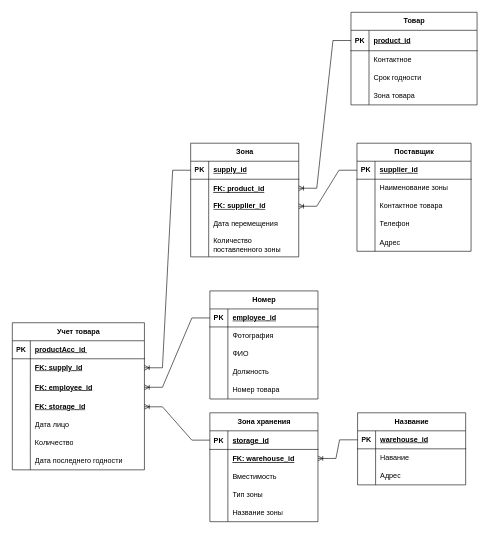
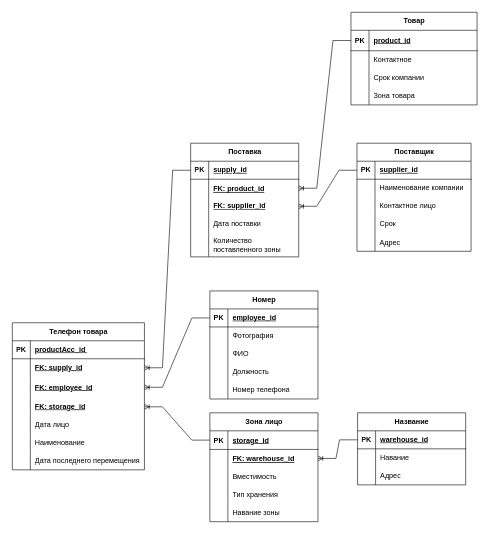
- <mxCell id="11" value="Срок годности" style="shape=partialRectangle;connectable=0;fillColor=none;top=0;left=0;bottom=0;right=0;align=left;spacingLeft=6;overflow=hidden;whiteSpace=wrap;html=1;" parent="9" vertex="1"><mxGeometry x="30" width="180" height="30" as="geometry"><mxRectangle width="180" height="30" as="alternateBounds" /></mxGeometry></mxCell>
+ <mxCell id="11" value="Срок компании" style="shape=partialRectangle;connectable=0;fillColor=none;top=0;left=0;bottom=0;right=0;align=left;spacingLeft=6;overflow=hidden;whiteSpace=wrap;html=1;" parent="9" vertex="1"><mxGeometry x="30" width="180" height="30" as="geometry"><mxRectangle width="180" height="30" as="alternateBounds" /></mxGeometry></mxCell>
- <mxCell id="95" value="Зона" style="shape=table;startSize=30;container=1;collapsible=1;childLayout=tableLayout;fixedRows=1;rowLines=0;fontStyle=1;align=center;resizeLast=1;html=1;" parent="1" vertex="1"><mxGeometry x="317" y="238" width="180" height="189.278" as="geometry" /></mxCell>
+ <mxCell id="95" value="Поставка" style="shape=table;startSize=30;container=1;collapsible=1;childLayout=tableLayout;fixedRows=1;rowLines=0;fontStyle=1;align=center;resizeLast=1;html=1;" parent="1" vertex="1"><mxGeometry x="317" y="238" width="180" height="189.278" as="geometry" /></mxCell>
- <mxCell id="21" value="Наименование зоны" style="shape=partialRectangle;connectable=0;fillColor=none;top=0;left=0;bottom=0;right=0;align=left;spacingLeft=6;overflow=hidden;whiteSpace=wrap;html=1;" parent="19" vertex="1"><mxGeometry x="30" width="160" height="30" as="geometry"><mxRectangle width="160" height="30" as="alternateBounds" /></mxGeometry></mxCell>
+ <mxCell id="21" value="Наименование компании" style="shape=partialRectangle;connectable=0;fillColor=none;top=0;left=0;bottom=0;right=0;align=left;spacingLeft=6;overflow=hidden;whiteSpace=wrap;html=1;" parent="19" vertex="1"><mxGeometry x="30" width="160" height="30" as="geometry"><mxRectangle width="160" height="30" as="alternateBounds" /></mxGeometry></mxCell>
- <mxCell id="24" value="Контактное товара" style="shape=partialRectangle;connectable=0;fillColor=none;top=0;left=0;bottom=0;right=0;align=left;spacingLeft=6;overflow=hidden;whiteSpace=wrap;html=1;" parent="22" vertex="1"><mxGeometry x="30" width="160" height="30" as="geometry"><mxRectangle width="160" height="30" as="alternateBounds" /></mxGeometry></mxCell>
+ <mxCell id="24" value="Контактное лицо" style="shape=partialRectangle;connectable=0;fillColor=none;top=0;left=0;bottom=0;right=0;align=left;spacingLeft=6;overflow=hidden;whiteSpace=wrap;html=1;" parent="22" vertex="1"><mxGeometry x="30" width="160" height="30" as="geometry"><mxRectangle width="160" height="30" as="alternateBounds" /></mxGeometry></mxCell>
- <mxCell id="107" value="Дата перемещения" style="shape=partialRectangle;connectable=0;fillColor=none;top=0;left=0;bottom=0;right=0;align=left;spacingLeft=6;overflow=hidden;whiteSpace=wrap;html=1;" parent="105" vertex="1"><mxGeometry x="30" width="150" height="30" as="geometry"><mxRectangle width="150" height="30" as="alternateBounds" /></mxGeometry></mxCell>
+ <mxCell id="107" value="Дата поставки" style="shape=partialRectangle;connectable=0;fillColor=none;top=0;left=0;bottom=0;right=0;align=left;spacingLeft=6;overflow=hidden;whiteSpace=wrap;html=1;" parent="105" vertex="1"><mxGeometry x="30" width="150" height="30" as="geometry"><mxRectangle width="150" height="30" as="alternateBounds" /></mxGeometry></mxCell>
- <mxCell id="27" value="Телефон" style="shape=partialRectangle;connectable=0;fillColor=none;top=0;left=0;bottom=0;right=0;align=left;spacingLeft=6;overflow=hidden;whiteSpace=wrap;html=1;" parent="25" vertex="1"><mxGeometry x="30" width="160" height="30" as="geometry"><mxRectangle width="160" height="30" as="alternateBounds" /></mxGeometry></mxCell>
+ <mxCell id="27" value="Срок" style="shape=partialRectangle;connectable=0;fillColor=none;top=0;left=0;bottom=0;right=0;align=left;spacingLeft=6;overflow=hidden;whiteSpace=wrap;html=1;" parent="25" vertex="1"><mxGeometry x="30" width="160" height="30" as="geometry"><mxRectangle width="160" height="30" as="alternateBounds" /></mxGeometry></mxCell>
- <mxCell id="31" value="Учет товара" style="shape=table;startSize=30;container=1;collapsible=1;childLayout=tableLayout;fixedRows=1;rowLines=0;fontStyle=1;align=center;resizeLast=1;html=1;" parent="1" vertex="1"><mxGeometry x="20" y="537" width="220" height="245" as="geometry" /></mxCell>
+ <mxCell id="31" value="Телефон товара" style="shape=table;startSize=30;container=1;collapsible=1;childLayout=tableLayout;fixedRows=1;rowLines=0;fontStyle=1;align=center;resizeLast=1;html=1;" parent="1" vertex="1"><mxGeometry x="20" y="537" width="220" height="245" as="geometry" /></mxCell>
- <mxCell id="68" value="Номер товара" style="shape=partialRectangle;connectable=0;fillColor=none;top=0;left=0;bottom=0;right=0;align=left;spacingLeft=6;overflow=hidden;whiteSpace=wrap;html=1;" parent="66" vertex="1"><mxGeometry x="30" width="150" height="30" as="geometry"><mxRectangle width="150" height="30" as="alternateBounds" /></mxGeometry></mxCell>
+ <mxCell id="68" value="Номер телефона" style="shape=partialRectangle;connectable=0;fillColor=none;top=0;left=0;bottom=0;right=0;align=left;spacingLeft=6;overflow=hidden;whiteSpace=wrap;html=1;" parent="66" vertex="1"><mxGeometry x="30" width="150" height="30" as="geometry"><mxRectangle width="150" height="30" as="alternateBounds" /></mxGeometry></mxCell>
- <mxCell id="69" value="Зона хранения" style="shape=table;startSize=30;container=1;collapsible=1;childLayout=tableLayout;fixedRows=1;rowLines=0;fontStyle=1;align=center;resizeLast=1;html=1;" parent="1" vertex="1"><mxGeometry x="349" y="687" width="180" height="181.353" as="geometry" /></mxCell>
+ <mxCell id="69" value="Зона лицо" style="shape=table;startSize=30;container=1;collapsible=1;childLayout=tableLayout;fixedRows=1;rowLines=0;fontStyle=1;align=center;resizeLast=1;html=1;" parent="1" vertex="1"><mxGeometry x="349" y="687" width="180" height="181.353" as="geometry" /></mxCell>
- <mxCell id="49" value="Количество" style="shape=partialRectangle;connectable=0;fillColor=none;top=0;left=0;bottom=0;right=0;align=left;spacingLeft=6;overflow=hidden;whiteSpace=wrap;html=1;" parent="47" vertex="1"><mxGeometry x="30" width="190" height="30" as="geometry"><mxRectangle width="190" height="30" as="alternateBounds" /></mxGeometry></mxCell>
+ <mxCell id="49" value="Наименование" style="shape=partialRectangle;connectable=0;fillColor=none;top=0;left=0;bottom=0;right=0;align=left;spacingLeft=6;overflow=hidden;whiteSpace=wrap;html=1;" parent="47" vertex="1"><mxGeometry x="30" width="190" height="30" as="geometry"><mxRectangle width="190" height="30" as="alternateBounds" /></mxGeometry></mxCell>
- <mxCell id="52" value="Дата последнего годности" style="shape=partialRectangle;connectable=0;fillColor=none;top=0;left=0;bottom=0;right=0;align=left;spacingLeft=6;overflow=hidden;whiteSpace=wrap;html=1;" parent="50" vertex="1"><mxGeometry x="30" width="190" height="30" as="geometry"><mxRectangle width="190" height="30" as="alternateBounds" /></mxGeometry></mxCell>
+ <mxCell id="52" value="Дата последнего перемещения" style="shape=partialRectangle;connectable=0;fillColor=none;top=0;left=0;bottom=0;right=0;align=left;spacingLeft=6;overflow=hidden;whiteSpace=wrap;html=1;" parent="50" vertex="1"><mxGeometry x="30" width="190" height="30" as="geometry"><mxRectangle width="190" height="30" as="alternateBounds" /></mxGeometry></mxCell>
- <mxCell id="81" value="Тип зоны" style="shape=partialRectangle;connectable=0;fillColor=none;top=0;left=0;bottom=0;right=0;align=left;spacingLeft=6;overflow=hidden;whiteSpace=wrap;html=1;" parent="79" vertex="1"><mxGeometry x="30" width="150" height="30" as="geometry"><mxRectangle width="150" height="30" as="alternateBounds" /></mxGeometry></mxCell>
+ <mxCell id="81" value="Тип хранения" style="shape=partialRectangle;connectable=0;fillColor=none;top=0;left=0;bottom=0;right=0;align=left;spacingLeft=6;overflow=hidden;whiteSpace=wrap;html=1;" parent="79" vertex="1"><mxGeometry x="30" width="150" height="30" as="geometry"><mxRectangle width="150" height="30" as="alternateBounds" /></mxGeometry></mxCell>
- <mxCell id="84" value="Название зоны" style="shape=partialRectangle;connectable=0;fillColor=none;top=0;left=0;bottom=0;right=0;align=left;spacingLeft=6;overflow=hidden;whiteSpace=wrap;html=1;" parent="82" vertex="1"><mxGeometry x="30" width="150" height="30" as="geometry"><mxRectangle width="150" height="30" as="alternateBounds" /></mxGeometry></mxCell>
+ <mxCell id="84" value="Навание зоны" style="shape=partialRectangle;connectable=0;fillColor=none;top=0;left=0;bottom=0;right=0;align=left;spacingLeft=6;overflow=hidden;whiteSpace=wrap;html=1;" parent="82" vertex="1"><mxGeometry x="30" width="150" height="30" as="geometry"><mxRectangle width="150" height="30" as="alternateBounds" /></mxGeometry></mxCell>
